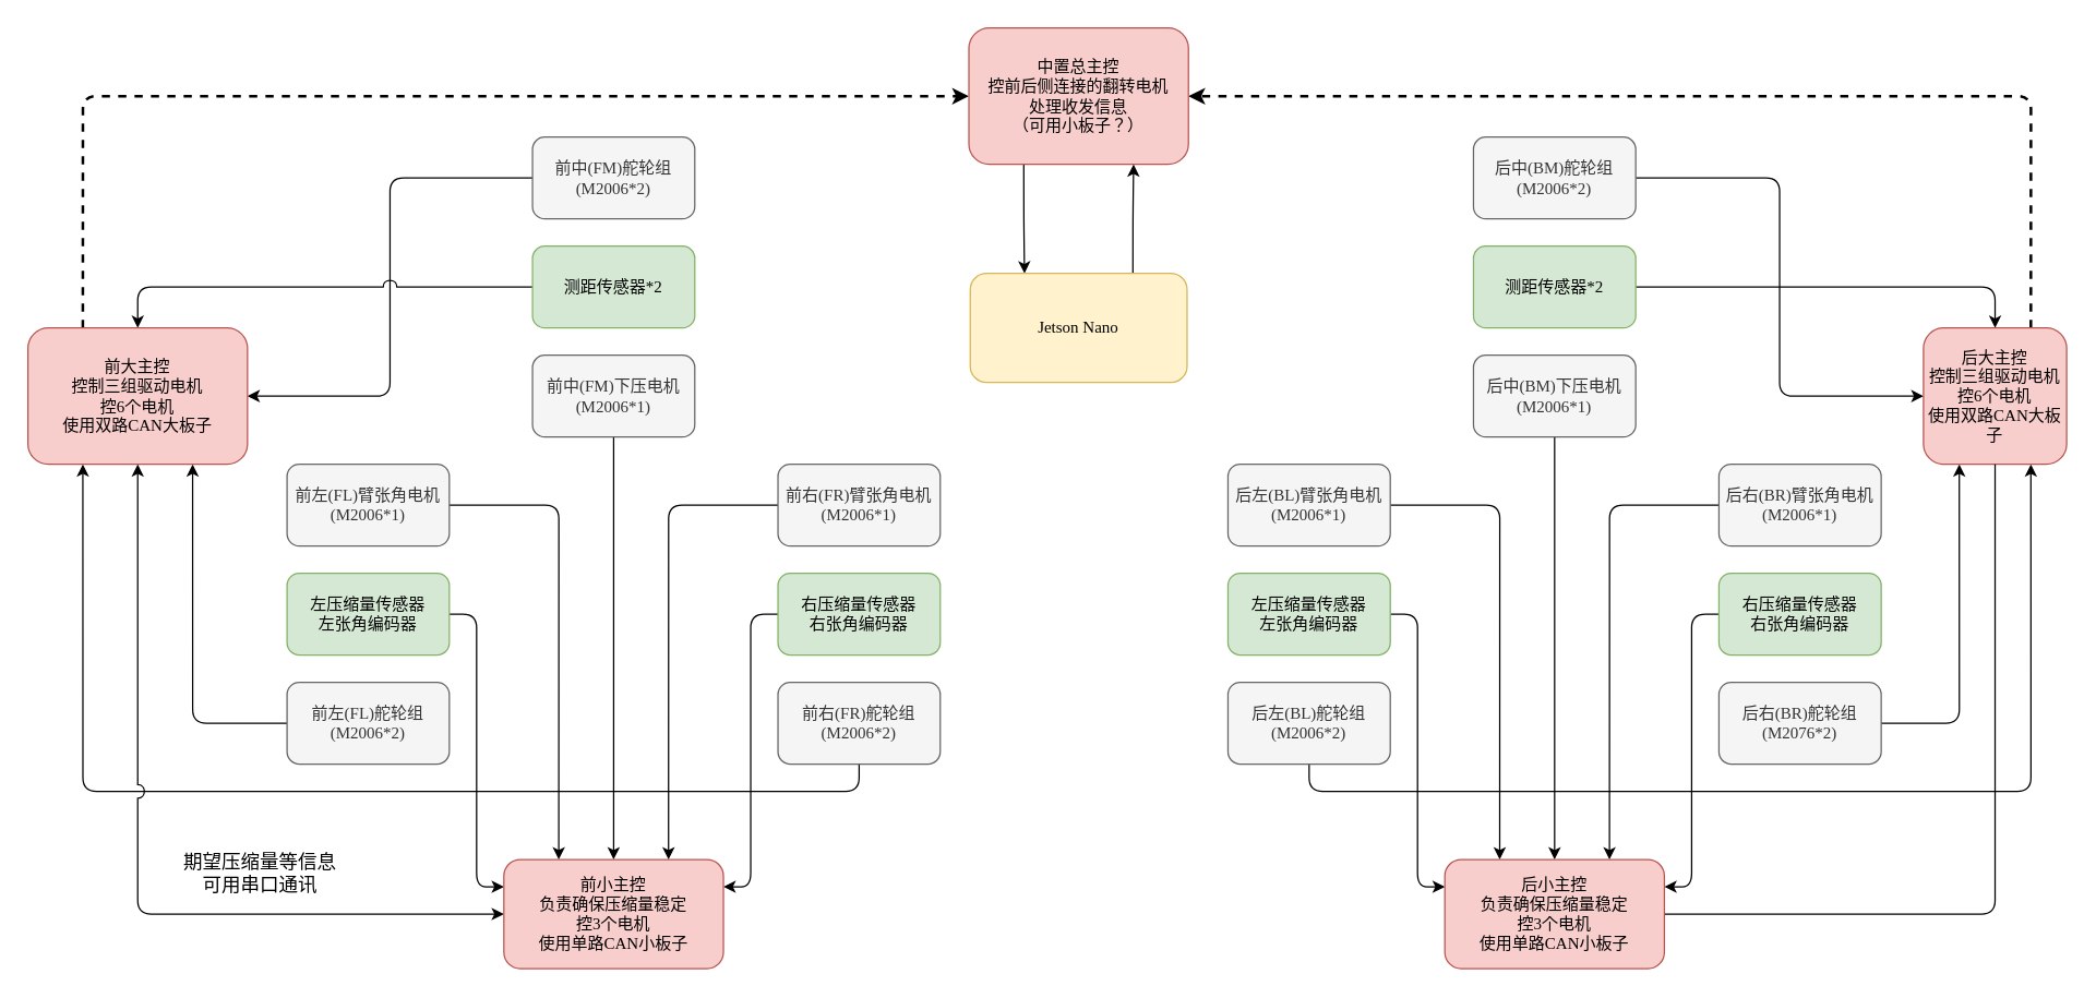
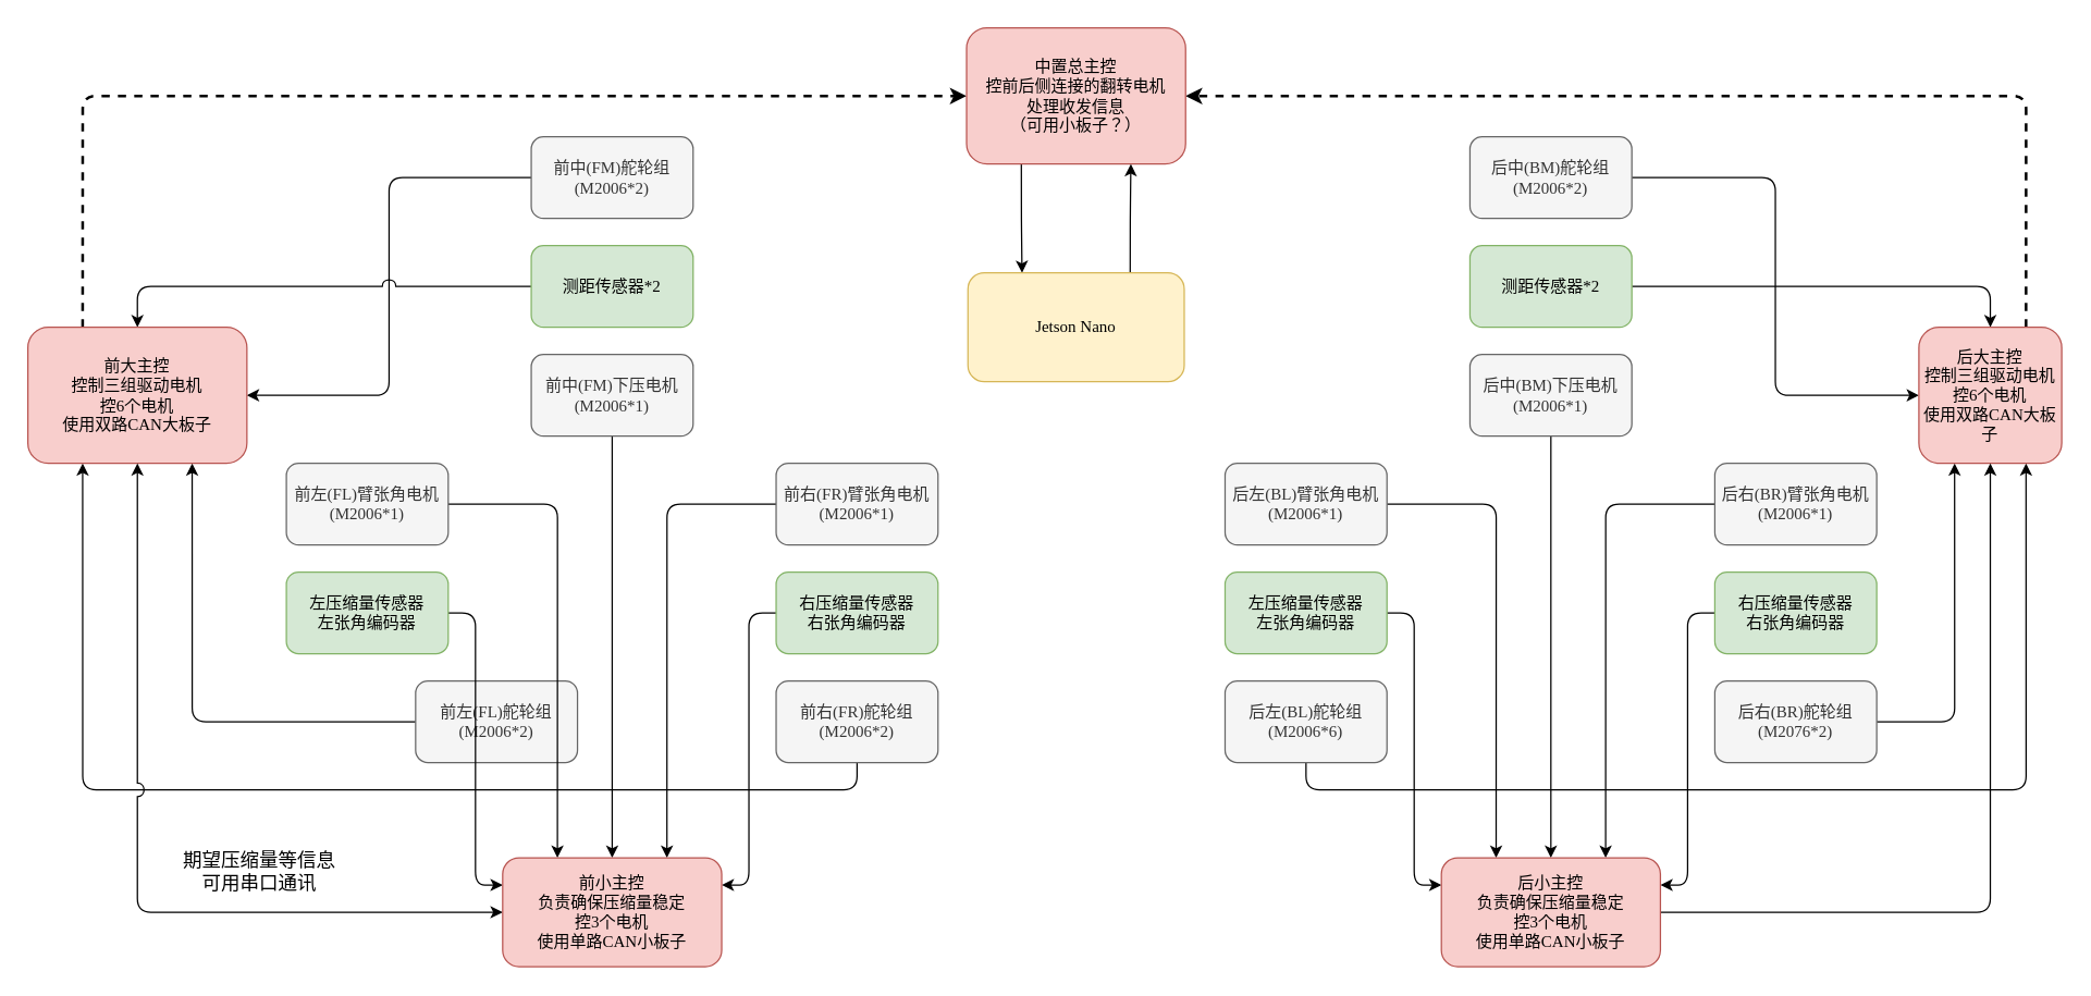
- <mxCell id="45" style="edgeStyle=orthogonalEdgeStyle;rounded=1;orthogonalLoop=1;jettySize=auto;html=1;exitX=1;exitY=0.5;exitDx=0;exitDy=0;entryX=0.5;entryY=1;entryDx=0;entryDy=0;endArrow=none;" parent="1" source="46" target="44" edge="1"><mxGeometry relative="1" as="geometry" /></mxCell>
+ <mxCell id="45" style="edgeStyle=orthogonalEdgeStyle;rounded=1;orthogonalLoop=1;jettySize=auto;html=1;exitX=1;exitY=0.5;exitDx=0;exitDy=0;entryX=0.5;entryY=1;entryDx=0;entryDy=0;" parent="1" source="46" target="44" edge="1"><mxGeometry relative="1" as="geometry" /></mxCell>
- <mxCell id="3" value="前左(FL)舵轮组&lt;br&gt;(M2006*2)" style="rounded=1;whiteSpace=wrap;html=1;fontFamily=仿宋;fillColor=#f5f5f5;fontColor=#333333;strokeColor=#666666;" parent="1" vertex="1"><mxGeometry x="210" y="500" width="119" height="60" as="geometry" /></mxCell>
+ <mxCell id="3" value="前左(FL)舵轮组&lt;br&gt;(M2006*2)" style="rounded=1;whiteSpace=wrap;html=1;fontFamily=仿宋;fillColor=#f5f5f5;fontColor=#333333;strokeColor=#666666;" parent="1" vertex="1"><mxGeometry x="305" y="500" width="119" height="60" as="geometry" /></mxCell>
- <mxCell id="26" value="后左(BL)舵轮组&lt;br&gt;(M2006*2)" style="rounded=1;whiteSpace=wrap;html=1;fontFamily=仿宋;fillColor=#f5f5f5;fontColor=#333333;strokeColor=#666666;" parent="1" vertex="1"><mxGeometry x="900" y="500" width="119" height="60" as="geometry" /></mxCell>
+ <mxCell id="26" value="后左(BL)舵轮组&lt;br&gt;(M2006*6)" style="rounded=1;whiteSpace=wrap;html=1;fontFamily=仿宋;fillColor=#f5f5f5;fontColor=#333333;strokeColor=#666666;" parent="1" vertex="1"><mxGeometry x="900" y="500" width="119" height="60" as="geometry" /></mxCell>
